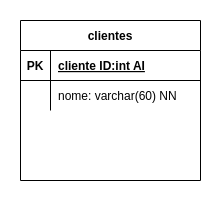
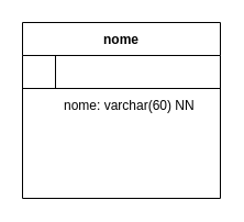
- <mxCell id="2" value="clientes" style="shape=table;startSize=30;container=1;collapsible=1;childLayout=tableLayout;fixedRows=1;rowLines=0;fontStyle=1;align=center;resizeLast=1;" vertex="1" parent="1"><mxGeometry x="20" y="20" width="180" height="160" as="geometry" /></mxCell>
+ <mxCell id="2" value="nome" style="shape=table;startSize=30;container=1;collapsible=1;childLayout=tableLayout;fixedRows=1;rowLines=0;fontStyle=1;align=center;resizeLast=1;" vertex="1" parent="1"><mxGeometry x="20" y="20" width="180" height="160" as="geometry" /></mxCell>
- <mxCell id="4" value="PK" style="shape=partialRectangle;connectable=0;fillColor=none;top=0;left=0;bottom=0;right=0;fontStyle=1;overflow=hidden;" vertex="1" parent="3"><mxGeometry width="30" height="30" as="geometry" /></mxCell>
- <mxCell id="5" value="cliente ID:int AI" style="shape=partialRectangle;connectable=0;fillColor=none;top=0;left=0;bottom=0;right=0;align=left;spacingLeft=6;fontStyle=5;overflow=hidden;" vertex="1" parent="3"><mxGeometry x="30" width="150" height="30" as="geometry" /></mxCell>
